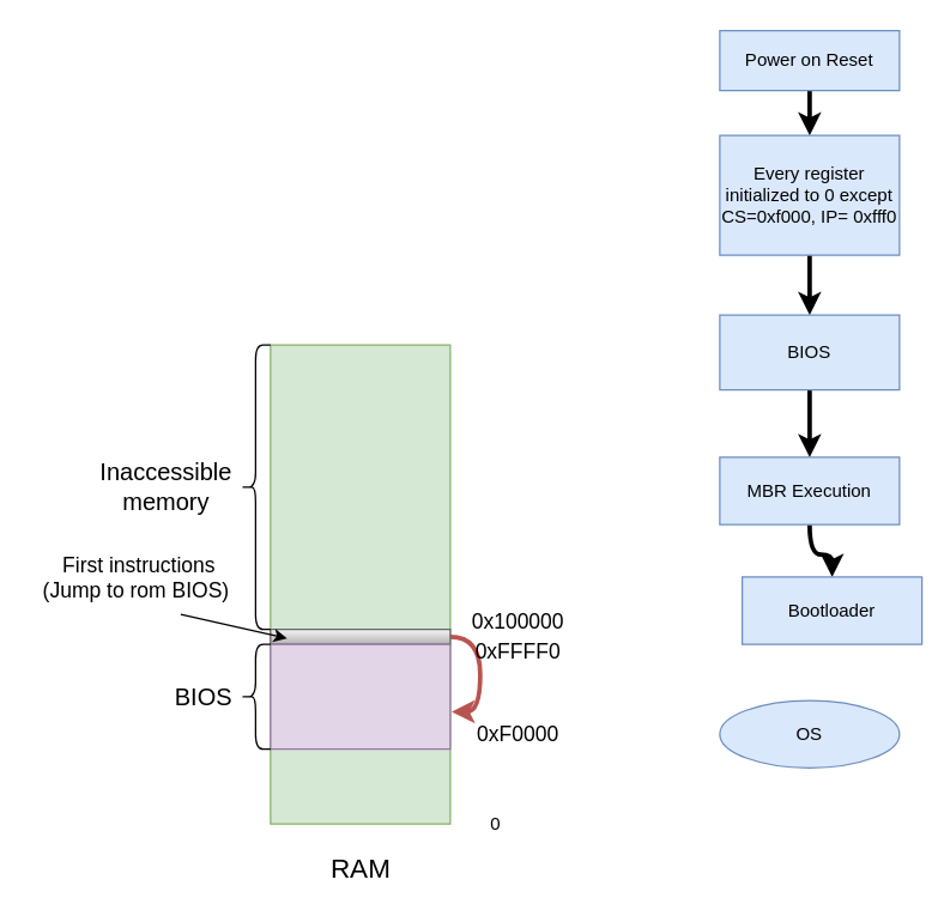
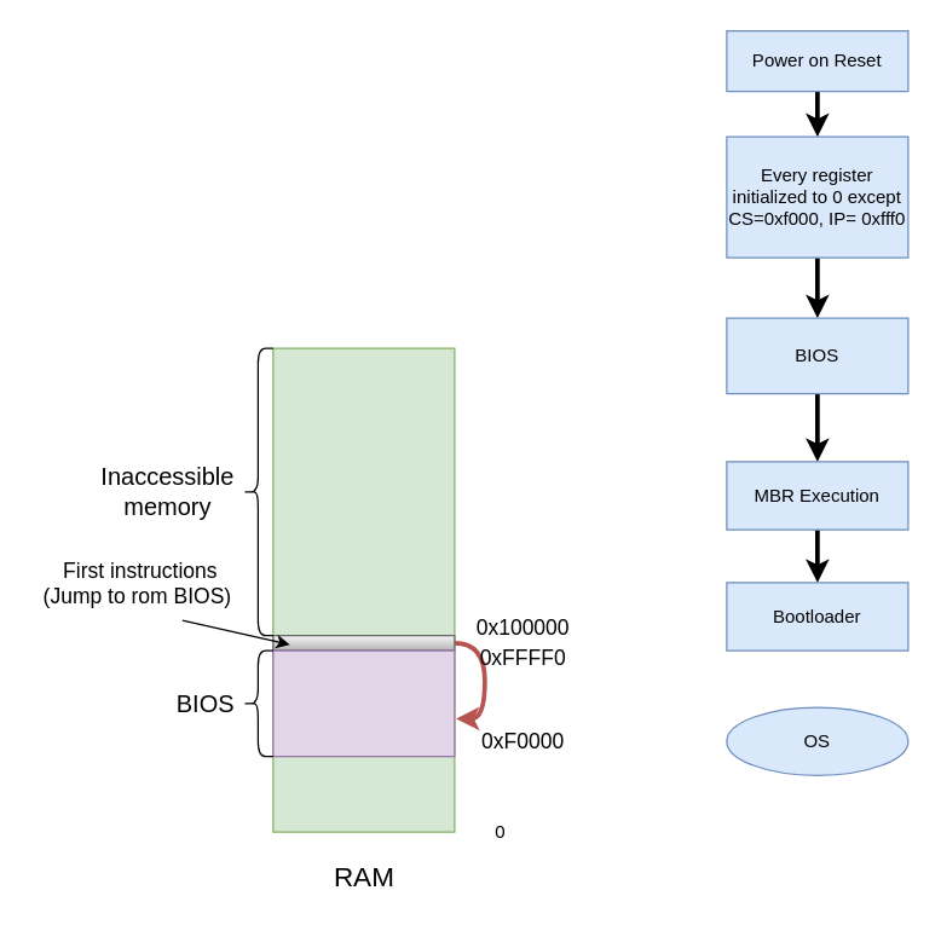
- <mxCell id="25" value="Bootloader" style="rounded=0;whiteSpace=wrap;html=1;fillColor=#dae8fc;strokeColor=#6c8ebf;" vertex="1" parent="1"><mxGeometry x="495" y="385" width="120" height="45" as="geometry" /></mxCell>
+ <mxCell id="25" value="Bootloader" style="rounded=0;whiteSpace=wrap;html=1;fillColor=#dae8fc;strokeColor=#6c8ebf;" vertex="1" parent="1"><mxGeometry x="480" y="385" width="120" height="45" as="geometry" /></mxCell>
